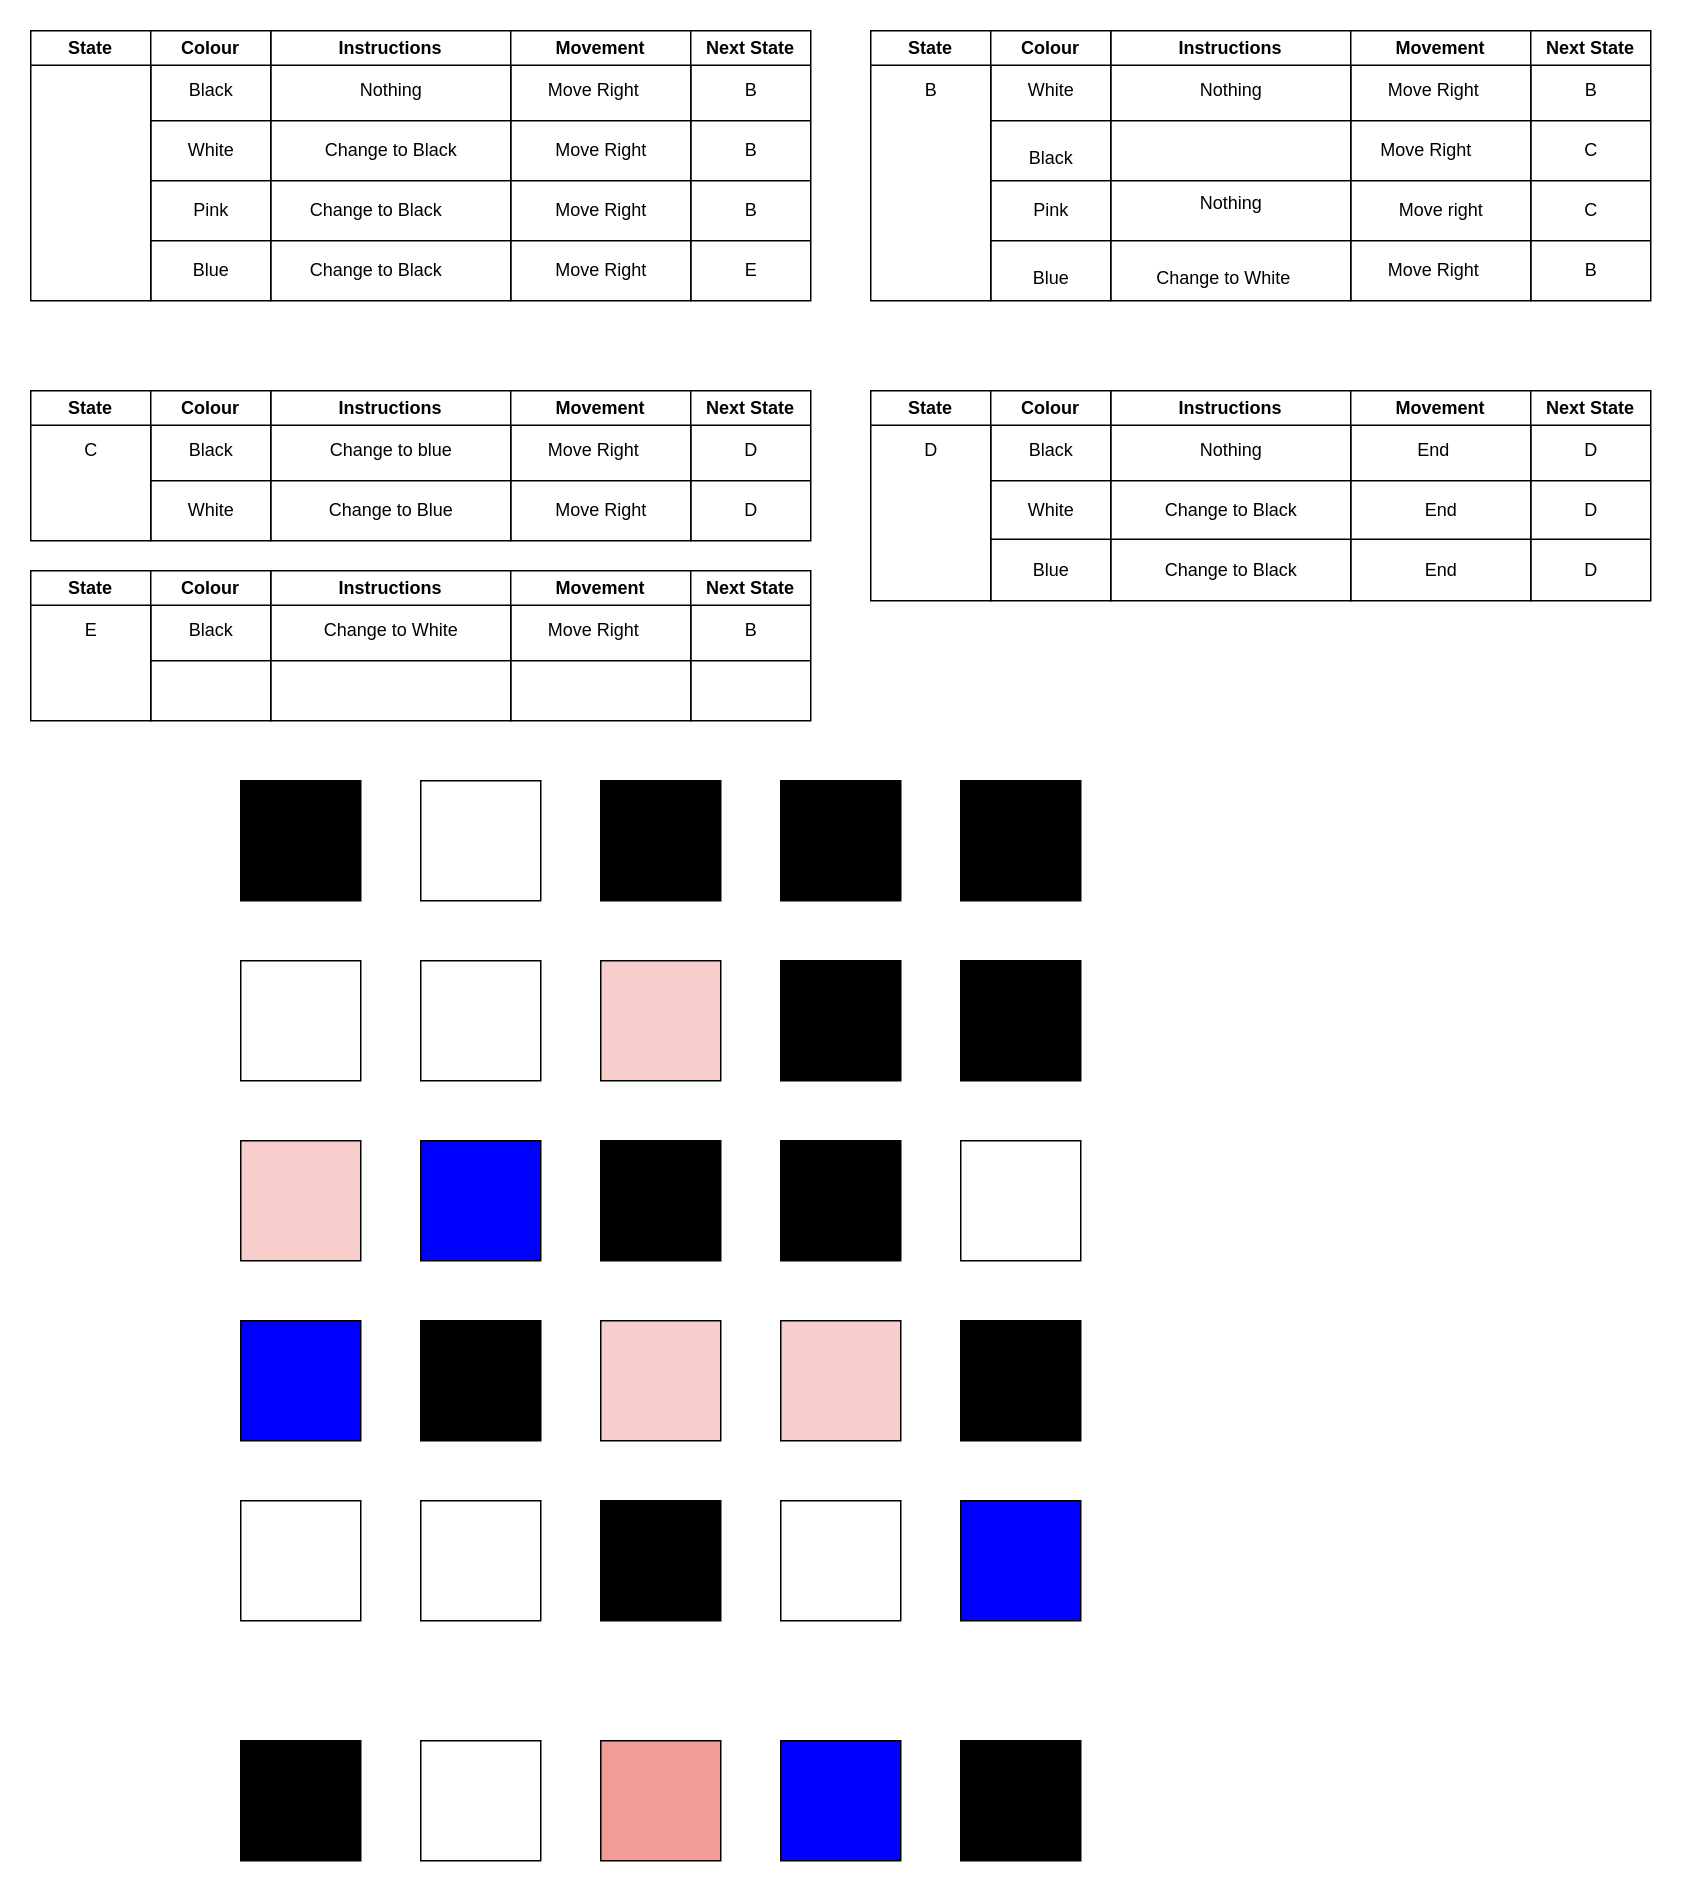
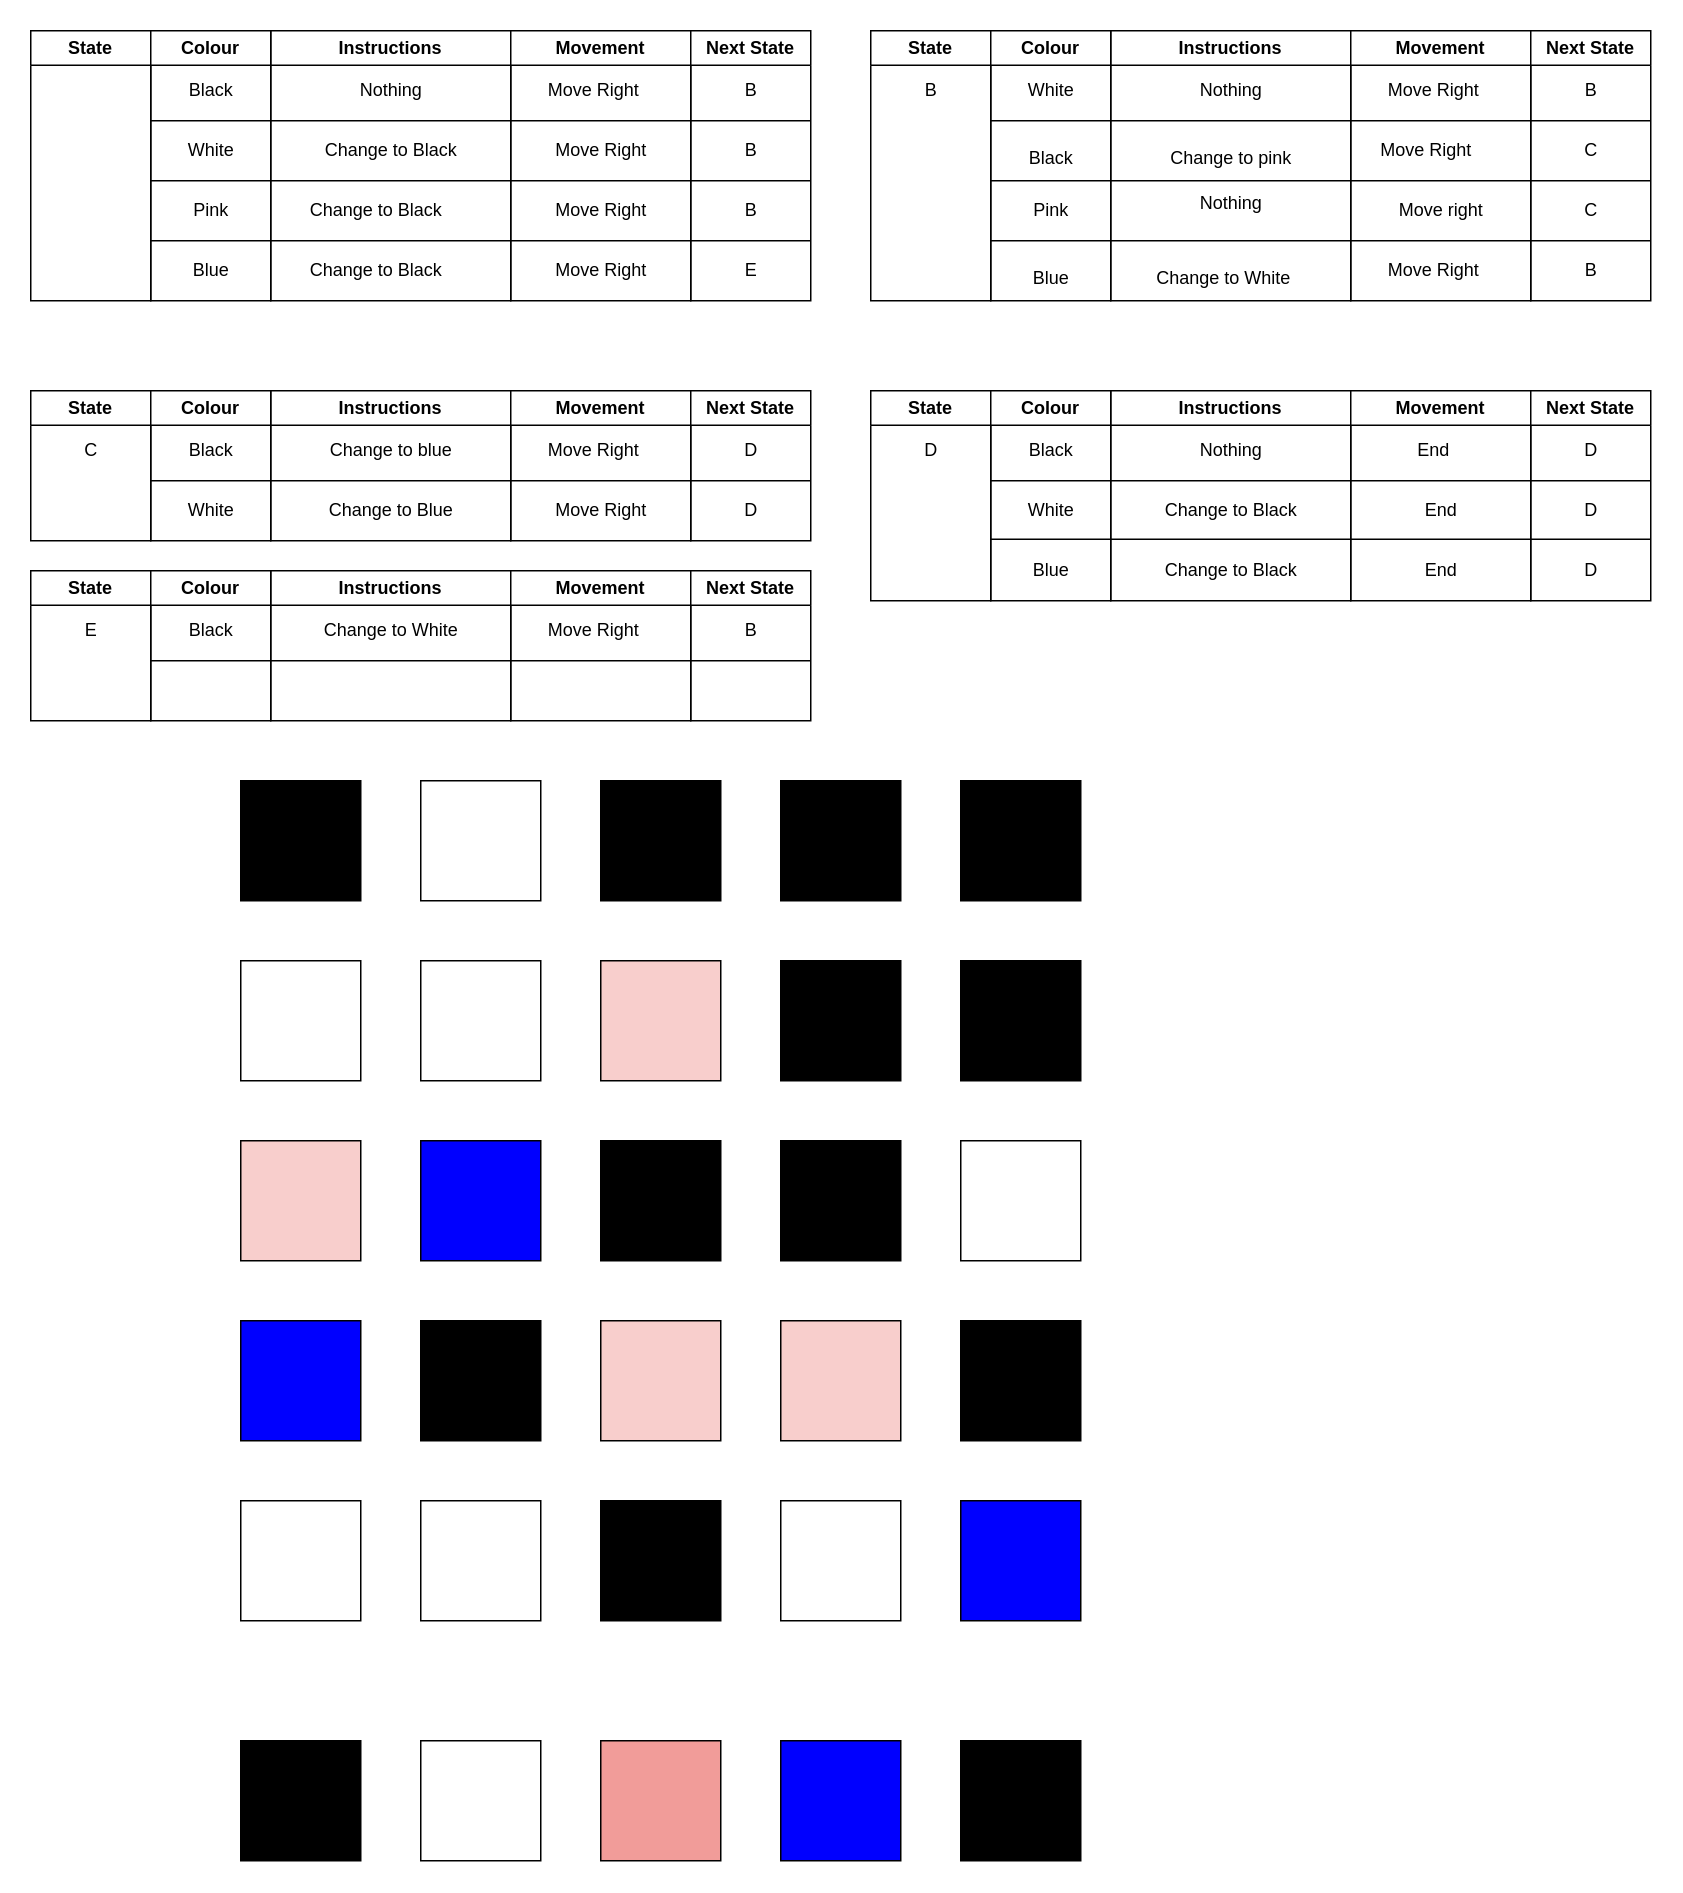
+ <mxCell id="50" value="Change to pink" style="text;html=1;align=center;verticalAlign=middle;resizable=0;points=[];autosize=1;strokeColor=none;fillColor=none;" vertex="1" parent="48"><mxGeometry x="30" y="70" width="100" height="30" as="geometry" /></mxCell>
